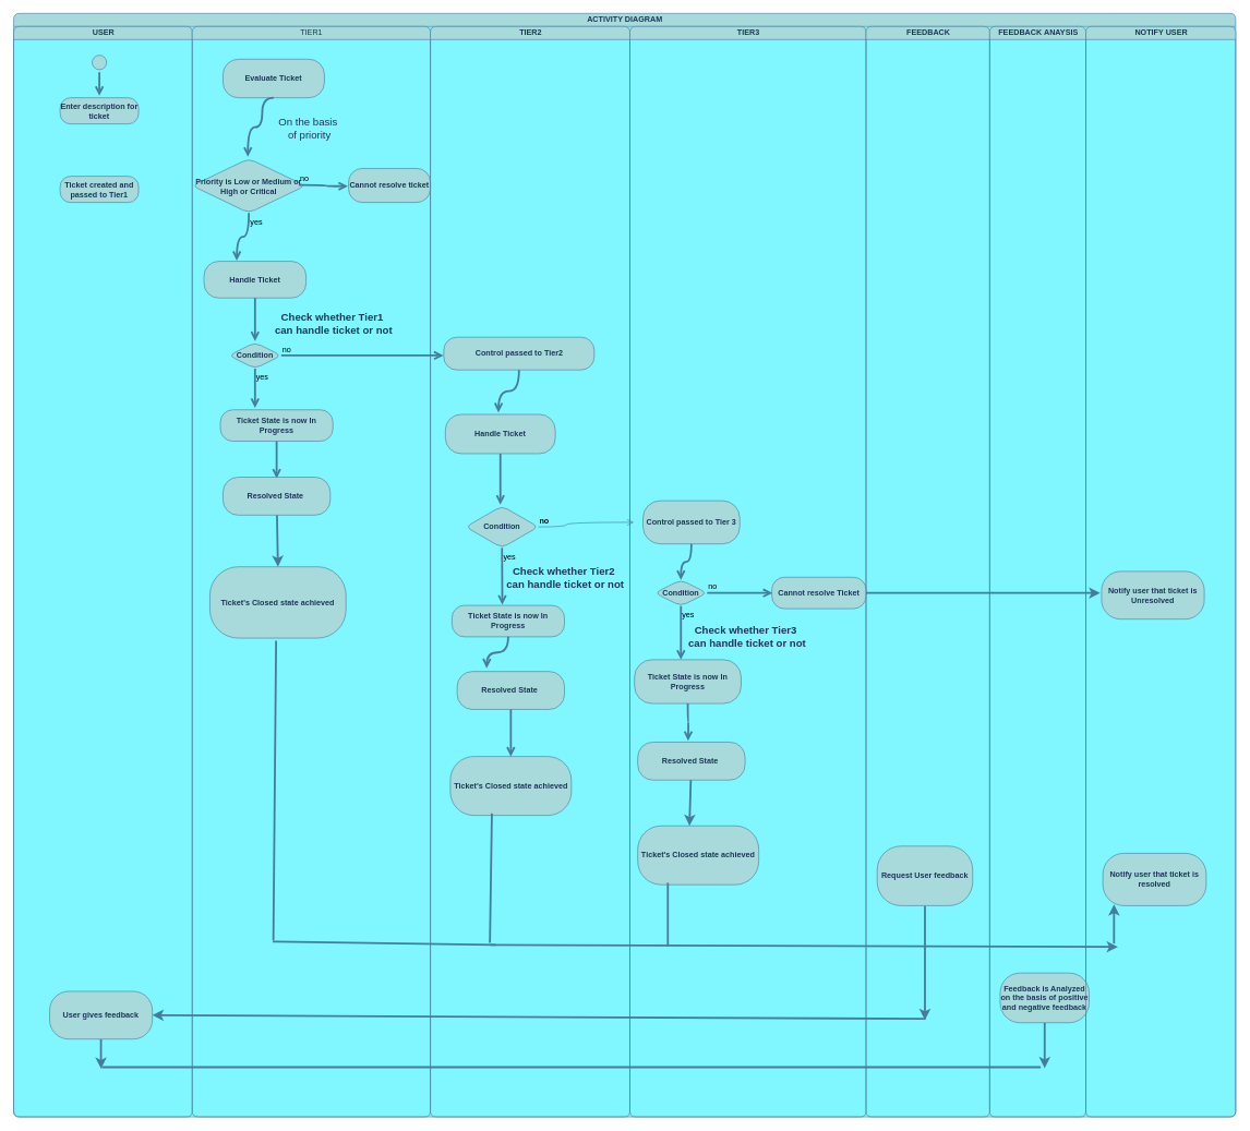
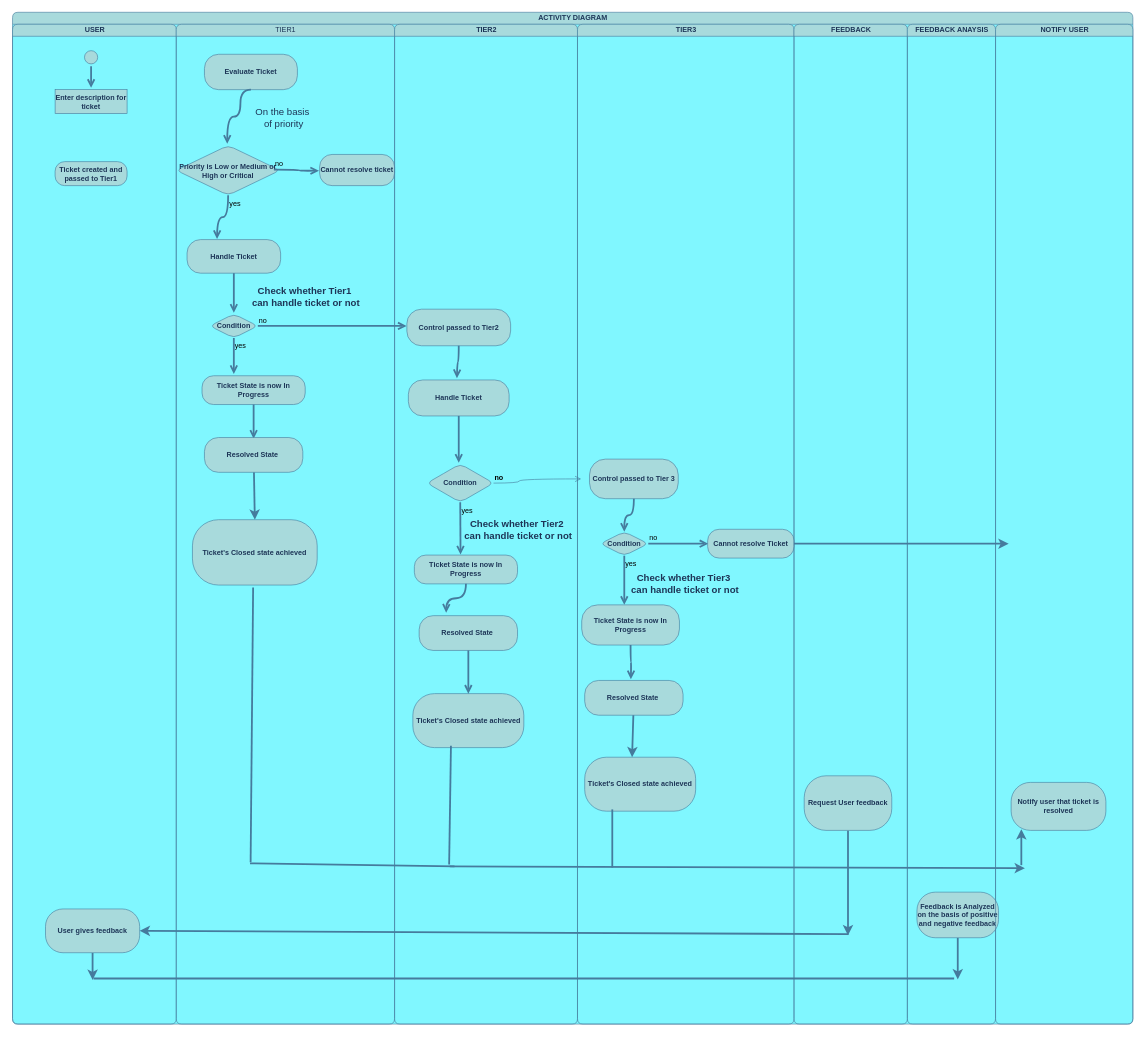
- <mxCell id="6" value="&lt;b&gt;Enter description for ticket&lt;/b&gt;" style="rounded=1;whiteSpace=wrap;html=1;arcSize=40;fontColor=#1D3557;fillColor=#A8DADC;strokeColor=#457B9D;labelBackgroundColor=none;" parent="3" vertex="1"><mxGeometry x="71.0" y="109" width="120" height="40" as="geometry" /></mxCell>
+ <mxCell id="6" value="&lt;b&gt;Enter description for ticket&lt;/b&gt;" style="whiteSpace=wrap;html=1;arcSize=40;fontColor=#1D3557;fillColor=#A8DADC;strokeColor=#457B9D;labelBackgroundColor=none;rounded=0;" parent="3" vertex="1"><mxGeometry x="71.0" y="109" width="120" height="40" as="geometry" /></mxCell>
- <mxCell id="32" value="&lt;b&gt;Control passed to Tier2&lt;/b&gt;" style="rounded=1;whiteSpace=wrap;html=1;arcSize=40;fontColor=#1D3557;fillColor=#A8DADC;strokeColor=#457B9D;labelBackgroundColor=none;" parent="31" vertex="1"><mxGeometry x="20.5" y="475" width="230" height="50" as="geometry" /></mxCell>
+ <mxCell id="32" value="&lt;b&gt;Control passed to Tier2&lt;/b&gt;" style="rounded=1;whiteSpace=wrap;html=1;arcSize=40;fontColor=#1D3557;fillColor=#A8DADC;strokeColor=#457B9D;labelBackgroundColor=none;" parent="31" vertex="1"><mxGeometry x="20.5" y="475" width="173" height="61" as="geometry" /></mxCell>
- <mxCell id="67" value="&lt;b&gt;Notify user that ticket is Unresolved&lt;/b&gt;" style="rounded=1;whiteSpace=wrap;html=1;arcSize=40;fontColor=#1D3557;fillColor=#A8DADC;strokeColor=#457B9D;labelBackgroundColor=none;" parent="66" vertex="1"><mxGeometry x="24" y="833" width="157" height="73" as="geometry" /></mxCell>
